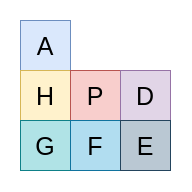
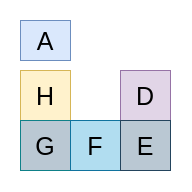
- <mxCell id="2" value="&lt;font style=&quot;font-size: 25px&quot;&gt;A&lt;/font&gt;" style="whiteSpace=wrap;html=1;aspect=fixed;fillColor=#dae8fc;strokeColor=#6c8ebf;" parent="1" vertex="1"><mxGeometry x="20" y="20" width="50" height="50" as="geometry" /></mxCell>
+ <mxCell id="2" value="&lt;font style=&quot;font-size: 25px&quot;&gt;A&lt;/font&gt;" style="whiteSpace=wrap;html=1;aspect=fixed;fillColor=#dae8fc;strokeColor=#6c8ebf;" parent="1" vertex="1"><mxGeometry x="20" y="20" width="50" height="40" as="geometry" /></mxCell>
- <mxCell id="4" value="&lt;font style=&quot;font-size: 25px&quot;&gt;P&lt;/font&gt;" style="whiteSpace=wrap;html=1;aspect=fixed;fillColor=#f8cecc;strokeColor=#b85450;" parent="1" vertex="1"><mxGeometry x="70" y="70" width="50" height="50" as="geometry" /></mxCell>
- <mxCell id="6" value="&lt;font style=&quot;font-size: 25px&quot;&gt;G&lt;/font&gt;" style="whiteSpace=wrap;html=1;aspect=fixed;fillColor=#b0e3e6;strokeColor=#0e8088;" parent="1" vertex="1"><mxGeometry x="20" y="120" width="50" height="50" as="geometry" /></mxCell>
+ <mxCell id="6" value="&lt;font style=&quot;font-size: 25px&quot;&gt;G&lt;/font&gt;" style="whiteSpace=wrap;html=1;aspect=fixed;fillColor=#bac8d3;strokeColor=#0e8088;" parent="1" vertex="1"><mxGeometry x="20" y="120" width="50" height="50" as="geometry" /></mxCell>
